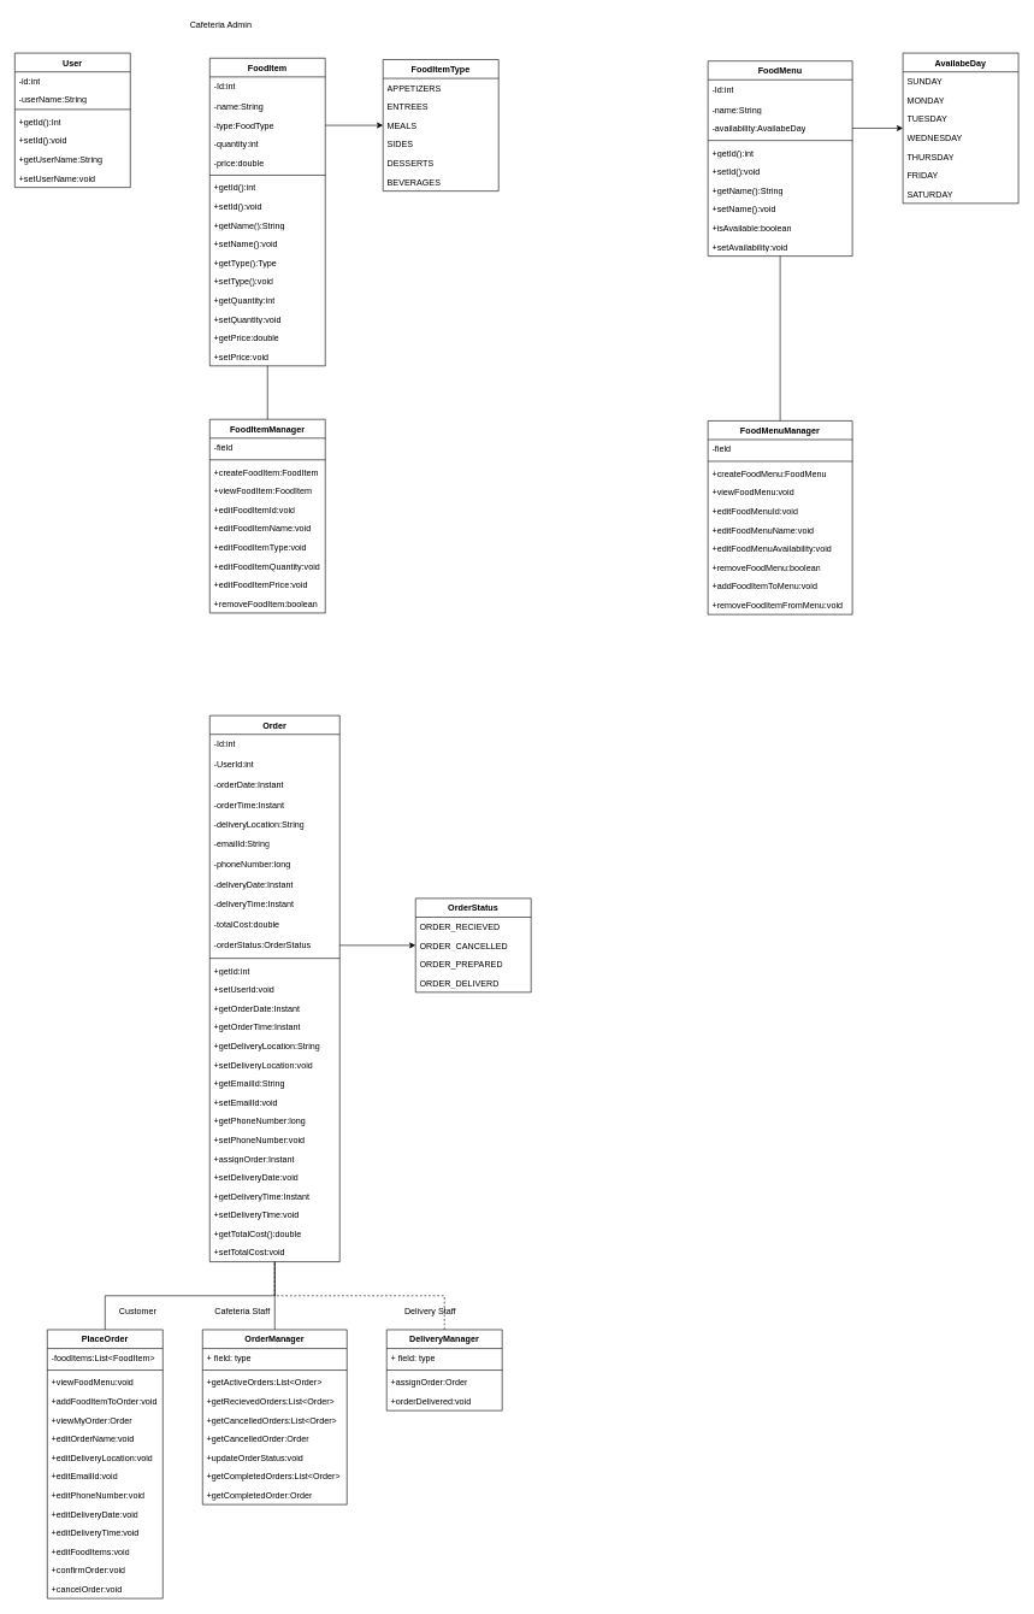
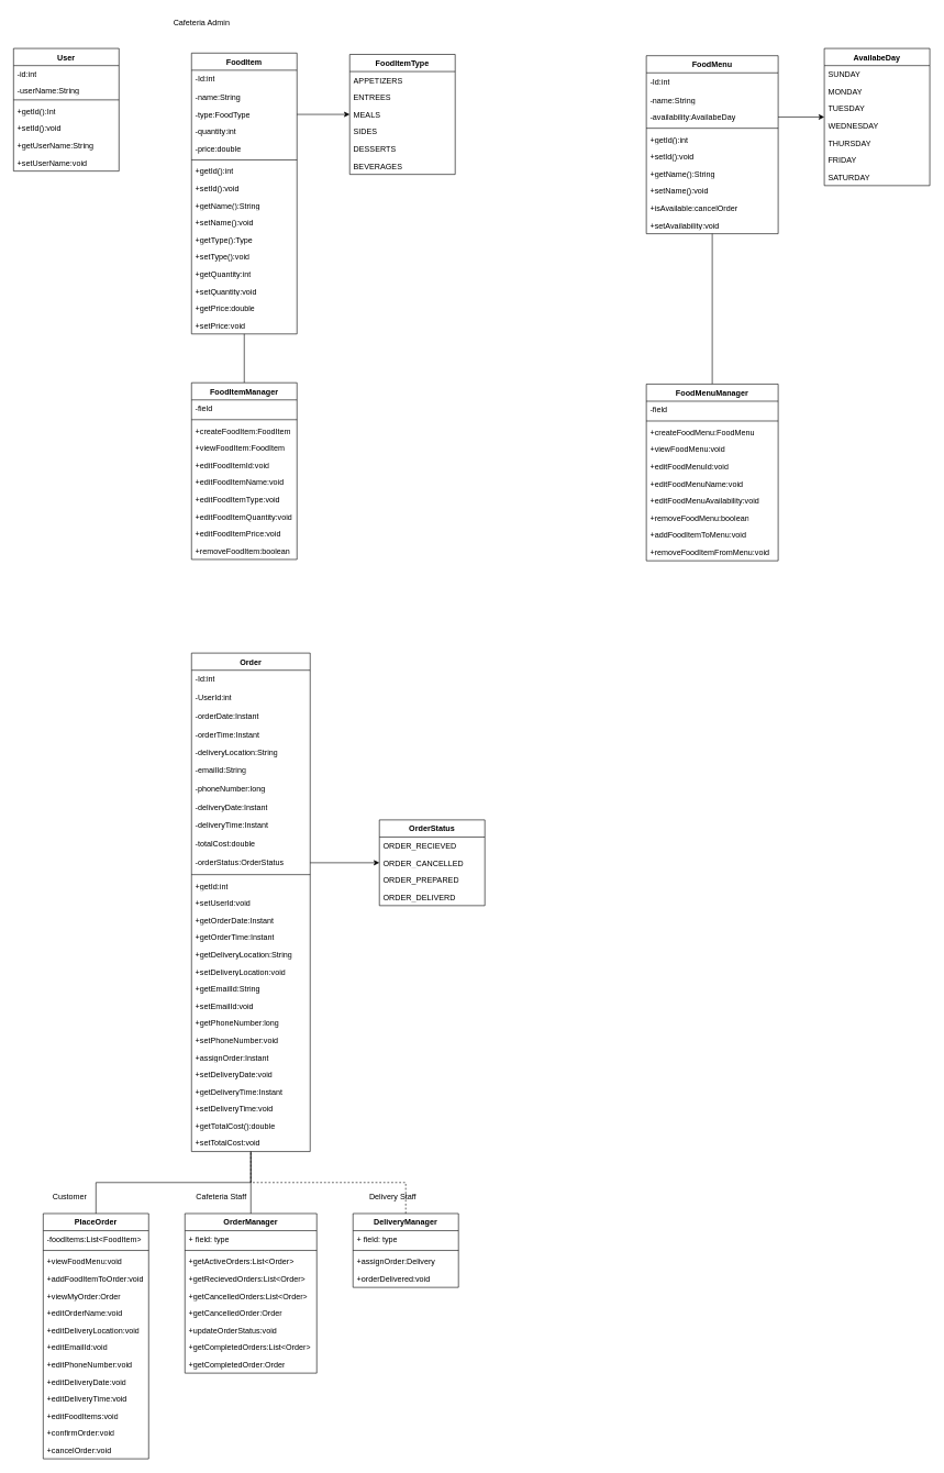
- <mxCell id="70" value="+isAvailable:boolean" style="text;strokeColor=none;fillColor=none;align=left;verticalAlign=top;spacingLeft=4;spacingRight=4;overflow=hidden;rotatable=0;points=[[0,0.5],[1,0.5]];portConstraint=eastwest;whiteSpace=wrap;html=1;" vertex="1" parent="61"><mxGeometry y="218" width="200" height="26" as="geometry" /></mxCell>
+ <mxCell id="70" value="+isAvailable:cancelOrder" style="text;strokeColor=none;fillColor=none;align=left;verticalAlign=top;spacingLeft=4;spacingRight=4;overflow=hidden;rotatable=0;points=[[0,0.5],[1,0.5]];portConstraint=eastwest;whiteSpace=wrap;html=1;" vertex="1" parent="61"><mxGeometry y="218" width="200" height="26" as="geometry" /></mxCell>
- <mxCell id="124" value="Customer" style="text;html=1;align=center;verticalAlign=middle;resizable=0;points=[];autosize=1;strokeColor=none;fillColor=none;" vertex="1" parent="1"><mxGeometry x="150" y="1800" width="80" height="30" as="geometry" /></mxCell>
+ <mxCell id="124" value="Customer" style="text;html=1;align=center;verticalAlign=middle;resizable=0;points=[];autosize=1;strokeColor=none;fillColor=none;" vertex="1" parent="1"><mxGeometry x="65" y="1800" width="80" height="30" as="geometry" /></mxCell>
- <mxCell id="129" value="+assignOrder:Order" style="text;strokeColor=none;fillColor=none;align=left;verticalAlign=top;spacingLeft=4;spacingRight=4;overflow=hidden;rotatable=0;points=[[0,0.5],[1,0.5]];portConstraint=eastwest;whiteSpace=wrap;html=1;" vertex="1" parent="126"><mxGeometry y="60" width="160" height="26" as="geometry" /></mxCell>
+ <mxCell id="129" value="+assignOrder:Delivery" style="text;strokeColor=none;fillColor=none;align=left;verticalAlign=top;spacingLeft=4;spacingRight=4;overflow=hidden;rotatable=0;points=[[0,0.5],[1,0.5]];portConstraint=eastwest;whiteSpace=wrap;html=1;" vertex="1" parent="126"><mxGeometry y="60" width="160" height="26" as="geometry" /></mxCell>
